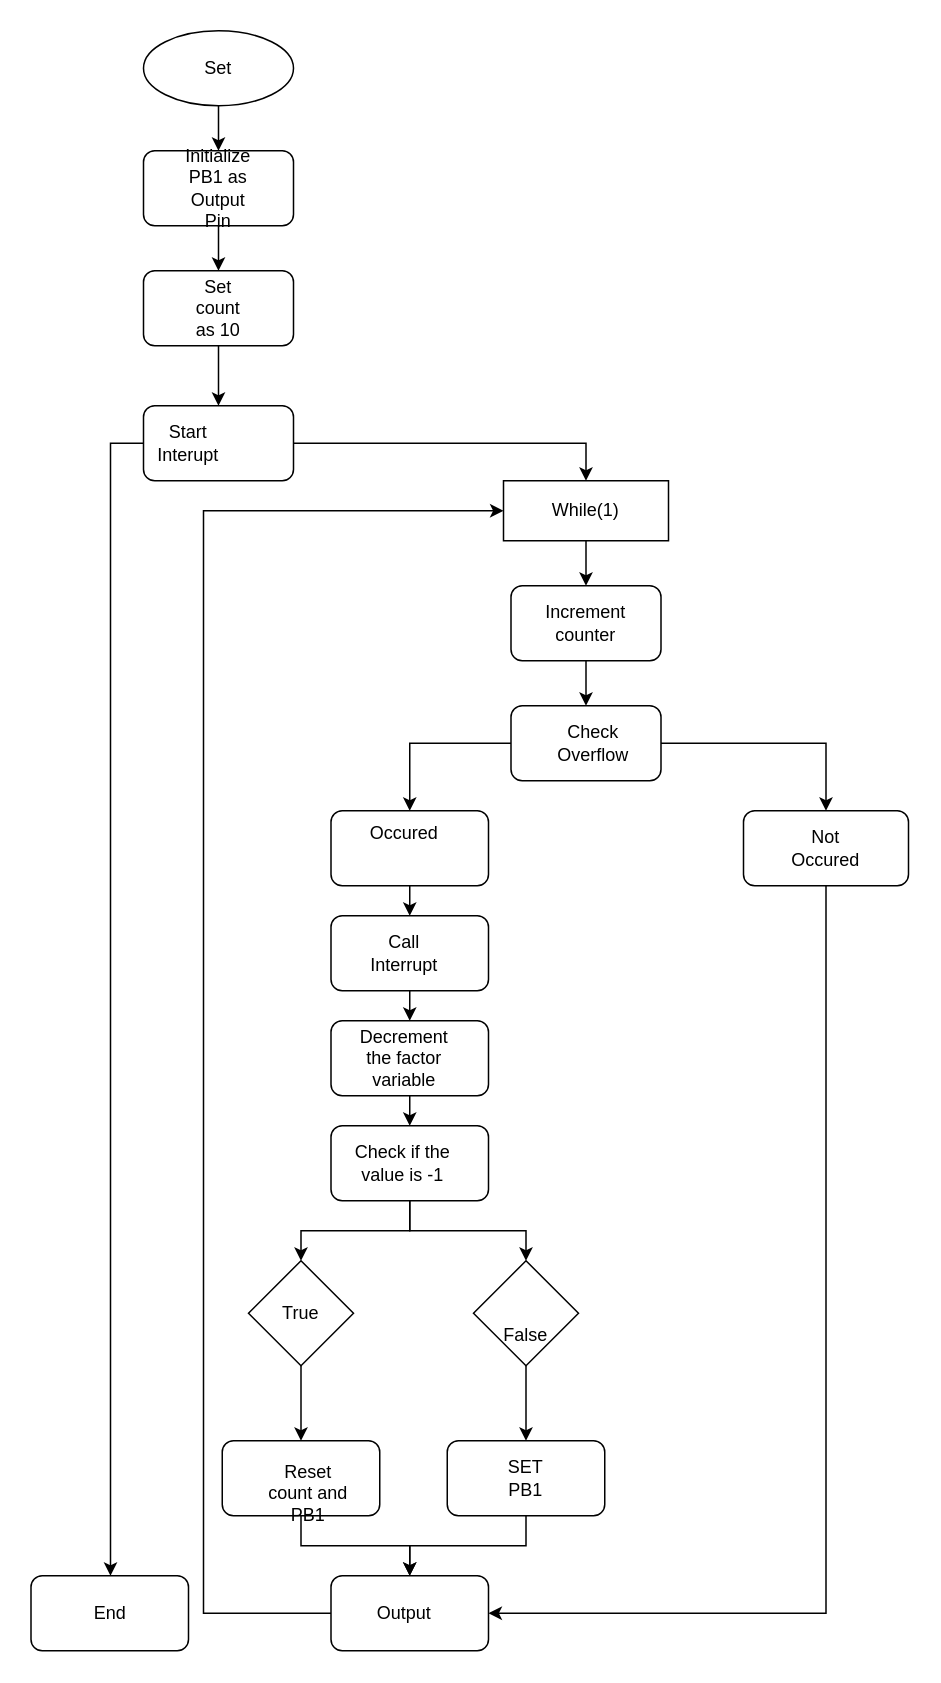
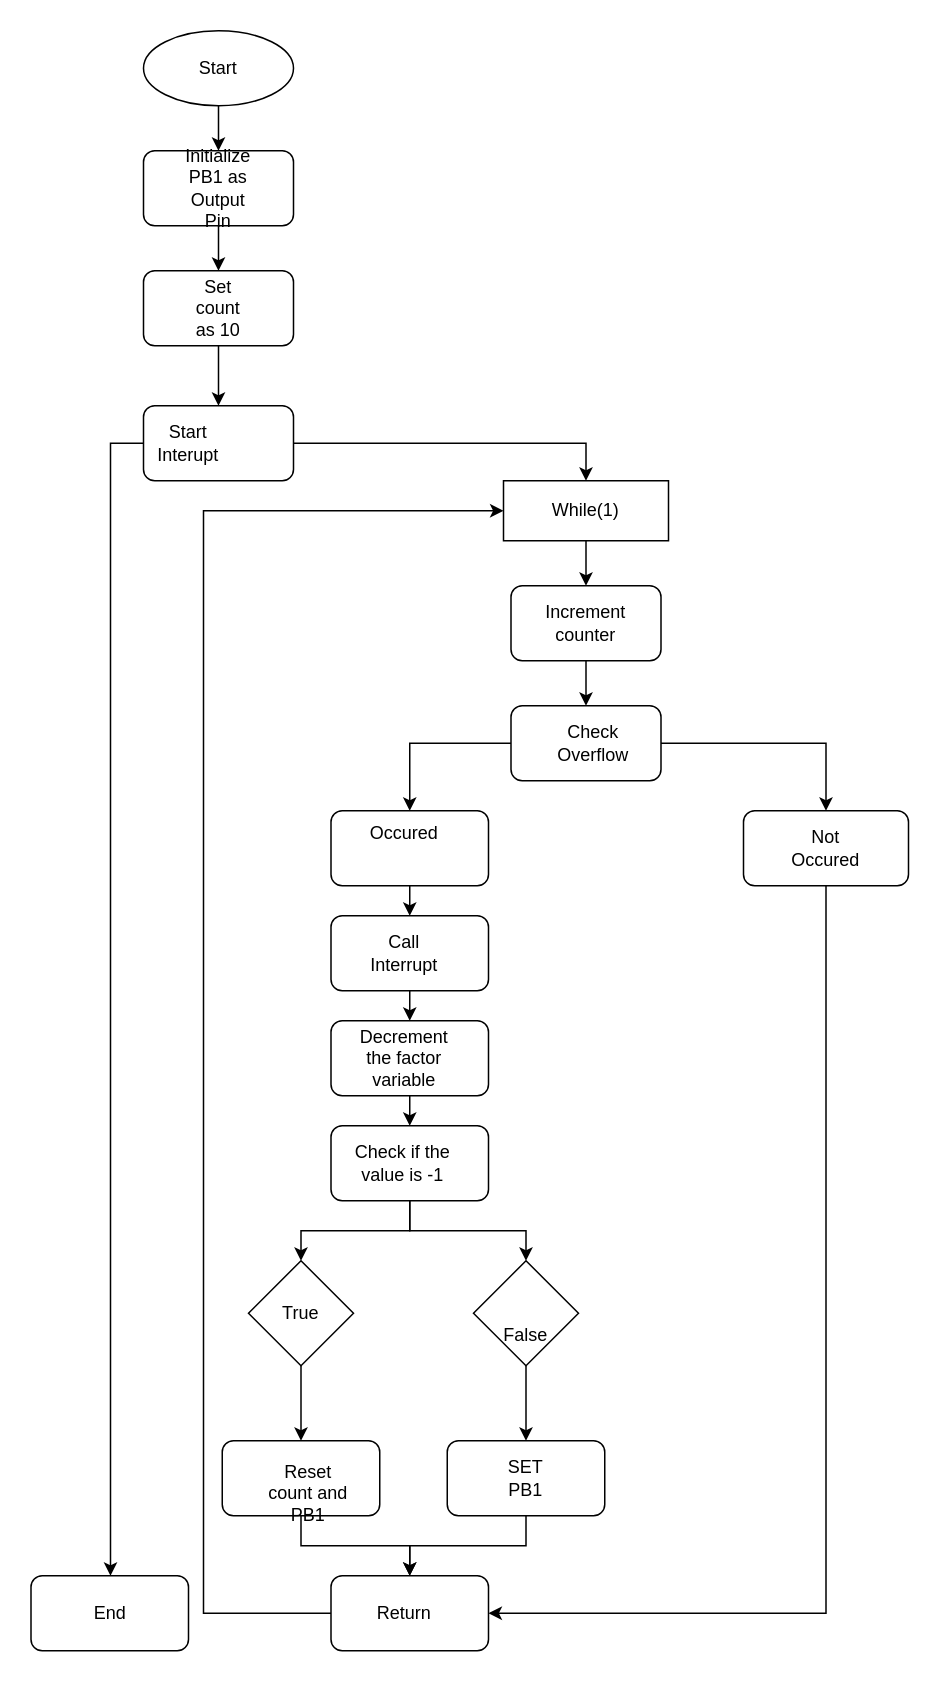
- <mxCell id="40" value="Set" style="text;html=1;strokeColor=none;fillColor=none;align=center;verticalAlign=middle;whiteSpace=wrap;rounded=0;" vertex="1" parent="1"><mxGeometry x="125" y="35" width="40" height="20" as="geometry" /></mxCell>
+ <mxCell id="40" value="Start" style="text;html=1;strokeColor=none;fillColor=none;align=center;verticalAlign=middle;whiteSpace=wrap;rounded=0;" vertex="1" parent="1"><mxGeometry x="125" y="35" width="40" height="20" as="geometry" /></mxCell>
- <mxCell id="56" value="Output" style="text;html=1;strokeColor=none;fillColor=none;align=center;verticalAlign=middle;whiteSpace=wrap;rounded=0;" vertex="1" parent="1"><mxGeometry x="249" y="1065" width="40" height="20" as="geometry" /></mxCell>
+ <mxCell id="56" value="Return" style="text;html=1;strokeColor=none;fillColor=none;align=center;verticalAlign=middle;whiteSpace=wrap;rounded=0;" vertex="1" parent="1"><mxGeometry x="249" y="1065" width="40" height="20" as="geometry" /></mxCell>
